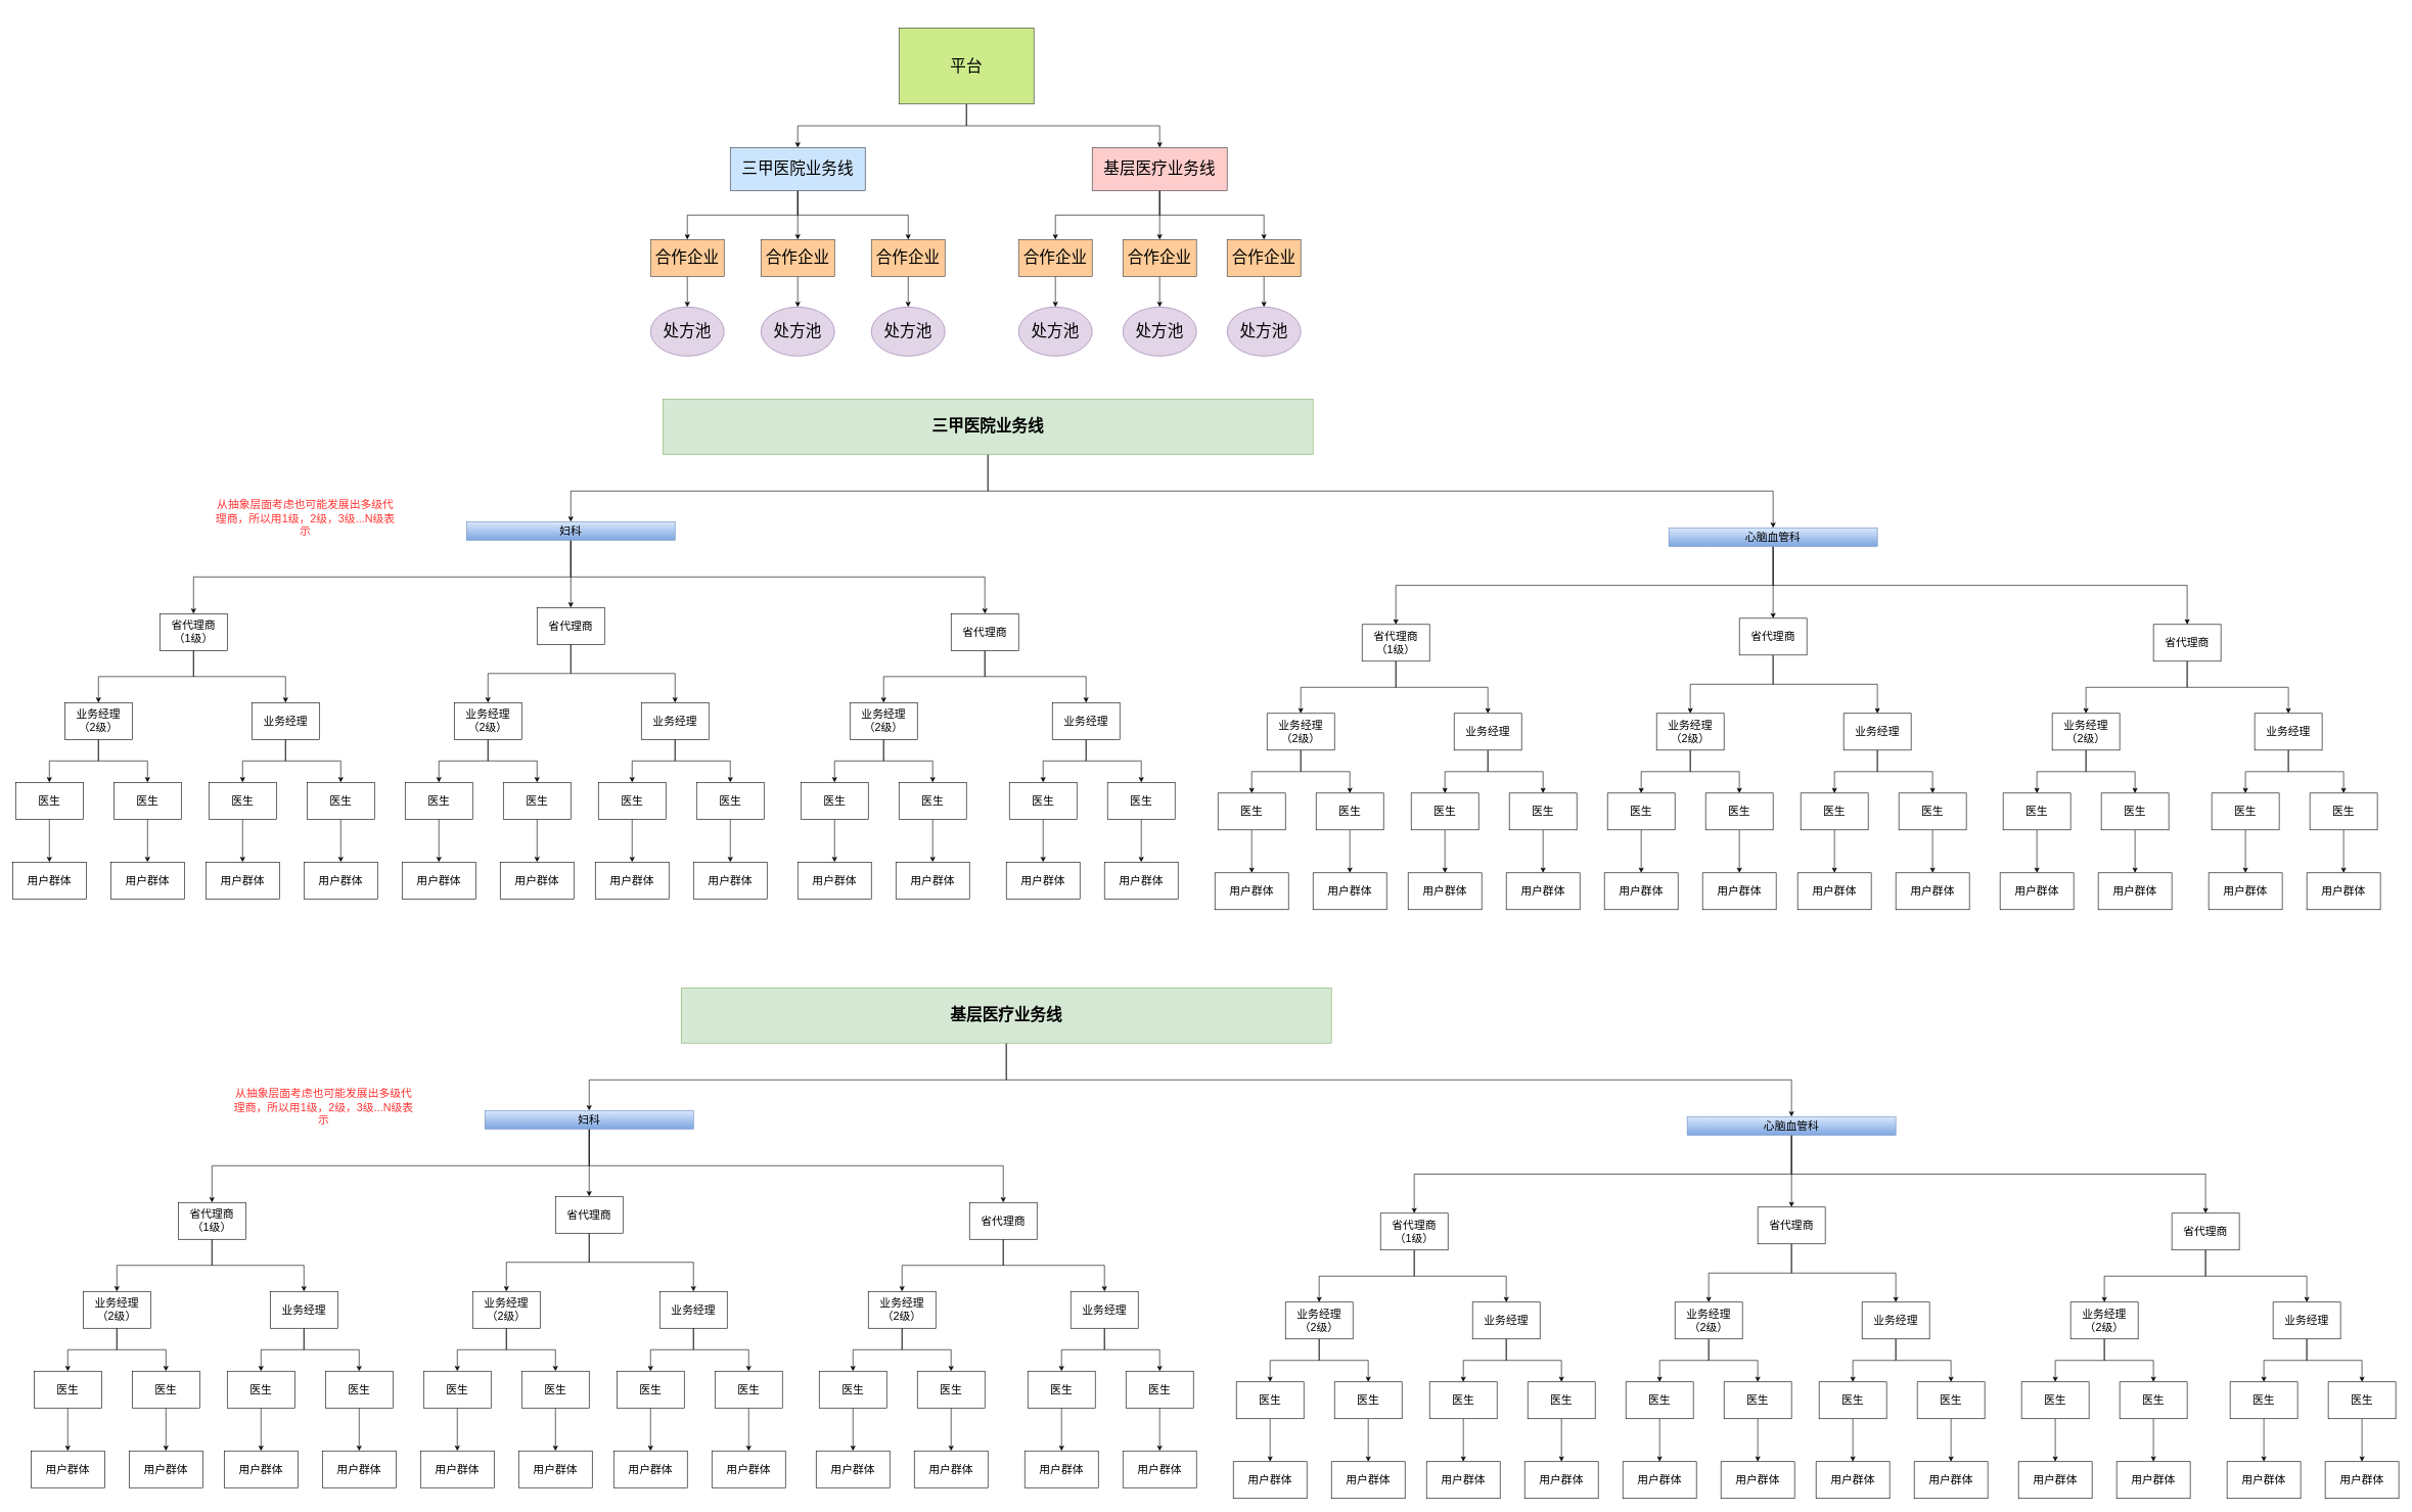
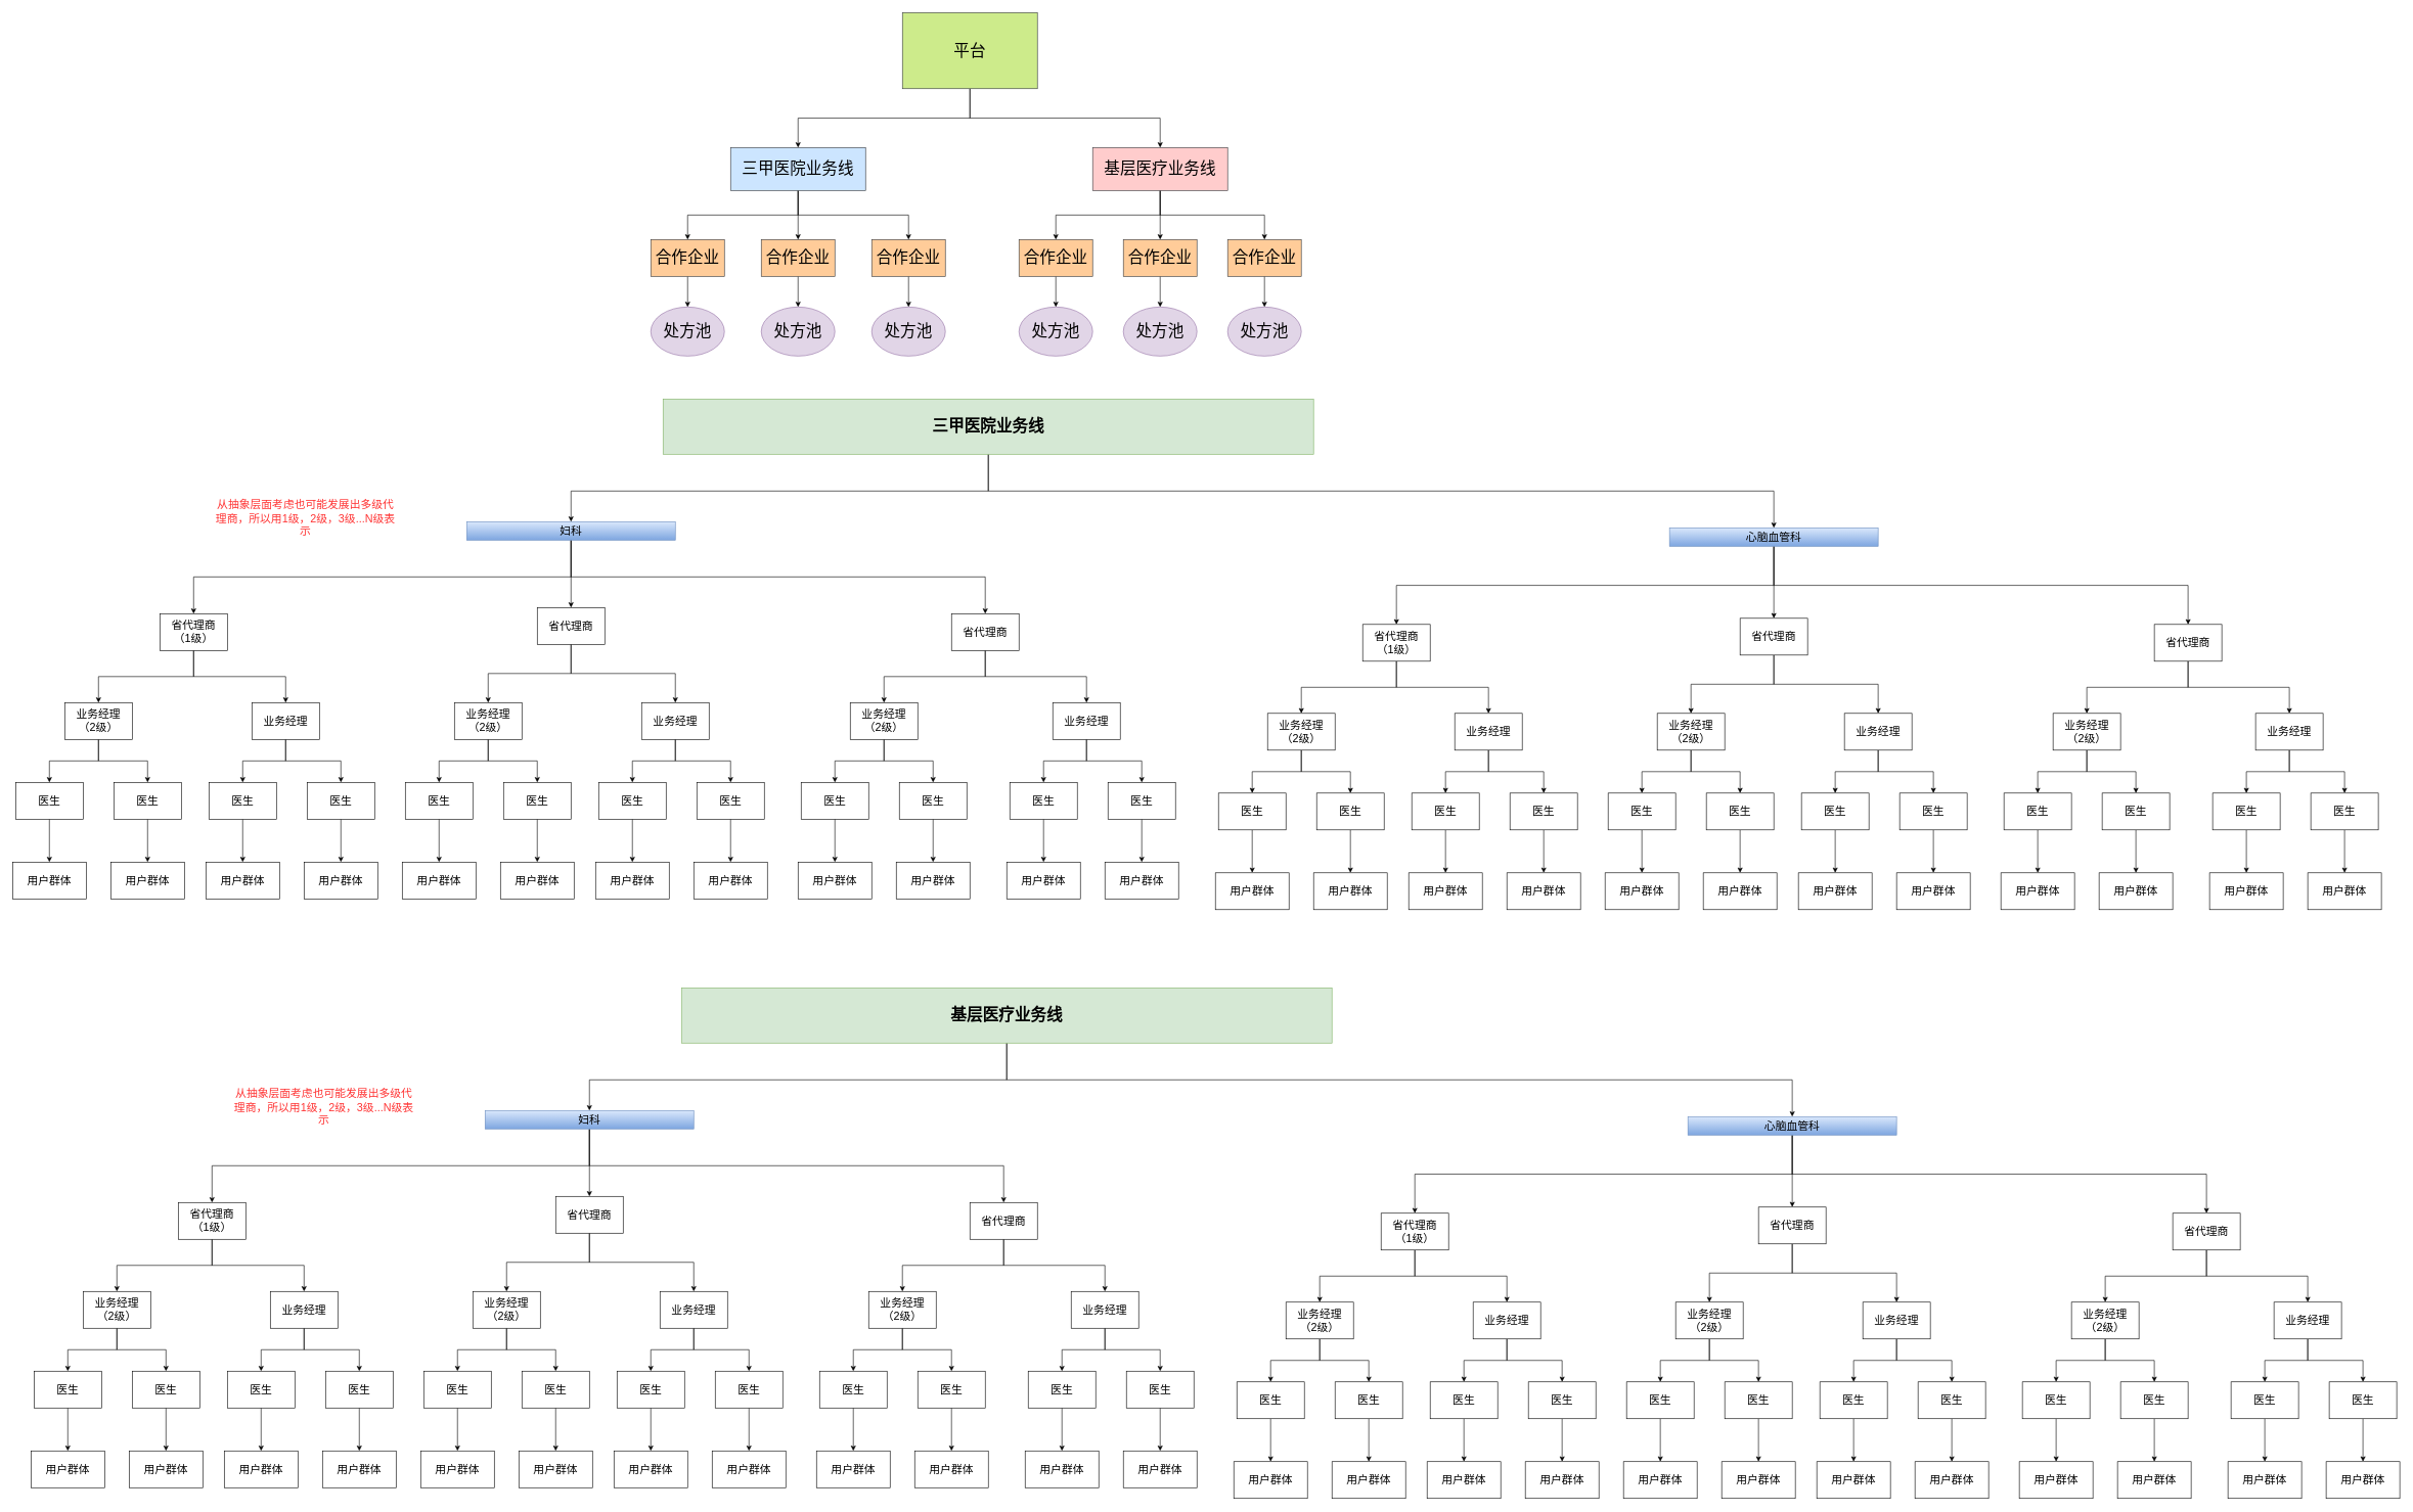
- <mxCell id="280" value="&lt;font color=&quot;#000000&quot;&gt;平台&lt;/font&gt;" style="rounded=0;whiteSpace=wrap;html=1;fontSize=26;fillColor=#cdeb8b;strokeColor=#36393d;" vertex="1" parent="1"><mxGeometry x="1465" y="45" width="220" height="124" as="geometry" /></mxCell>
+ <mxCell id="280" value="&lt;font color=&quot;#000000&quot;&gt;平台&lt;/font&gt;" style="rounded=0;whiteSpace=wrap;html=1;fontSize=26;fillColor=#cdeb8b;strokeColor=#36393d;" vertex="1" parent="1"><mxGeometry x="1470" y="20" width="220" height="124" as="geometry" /></mxCell>
